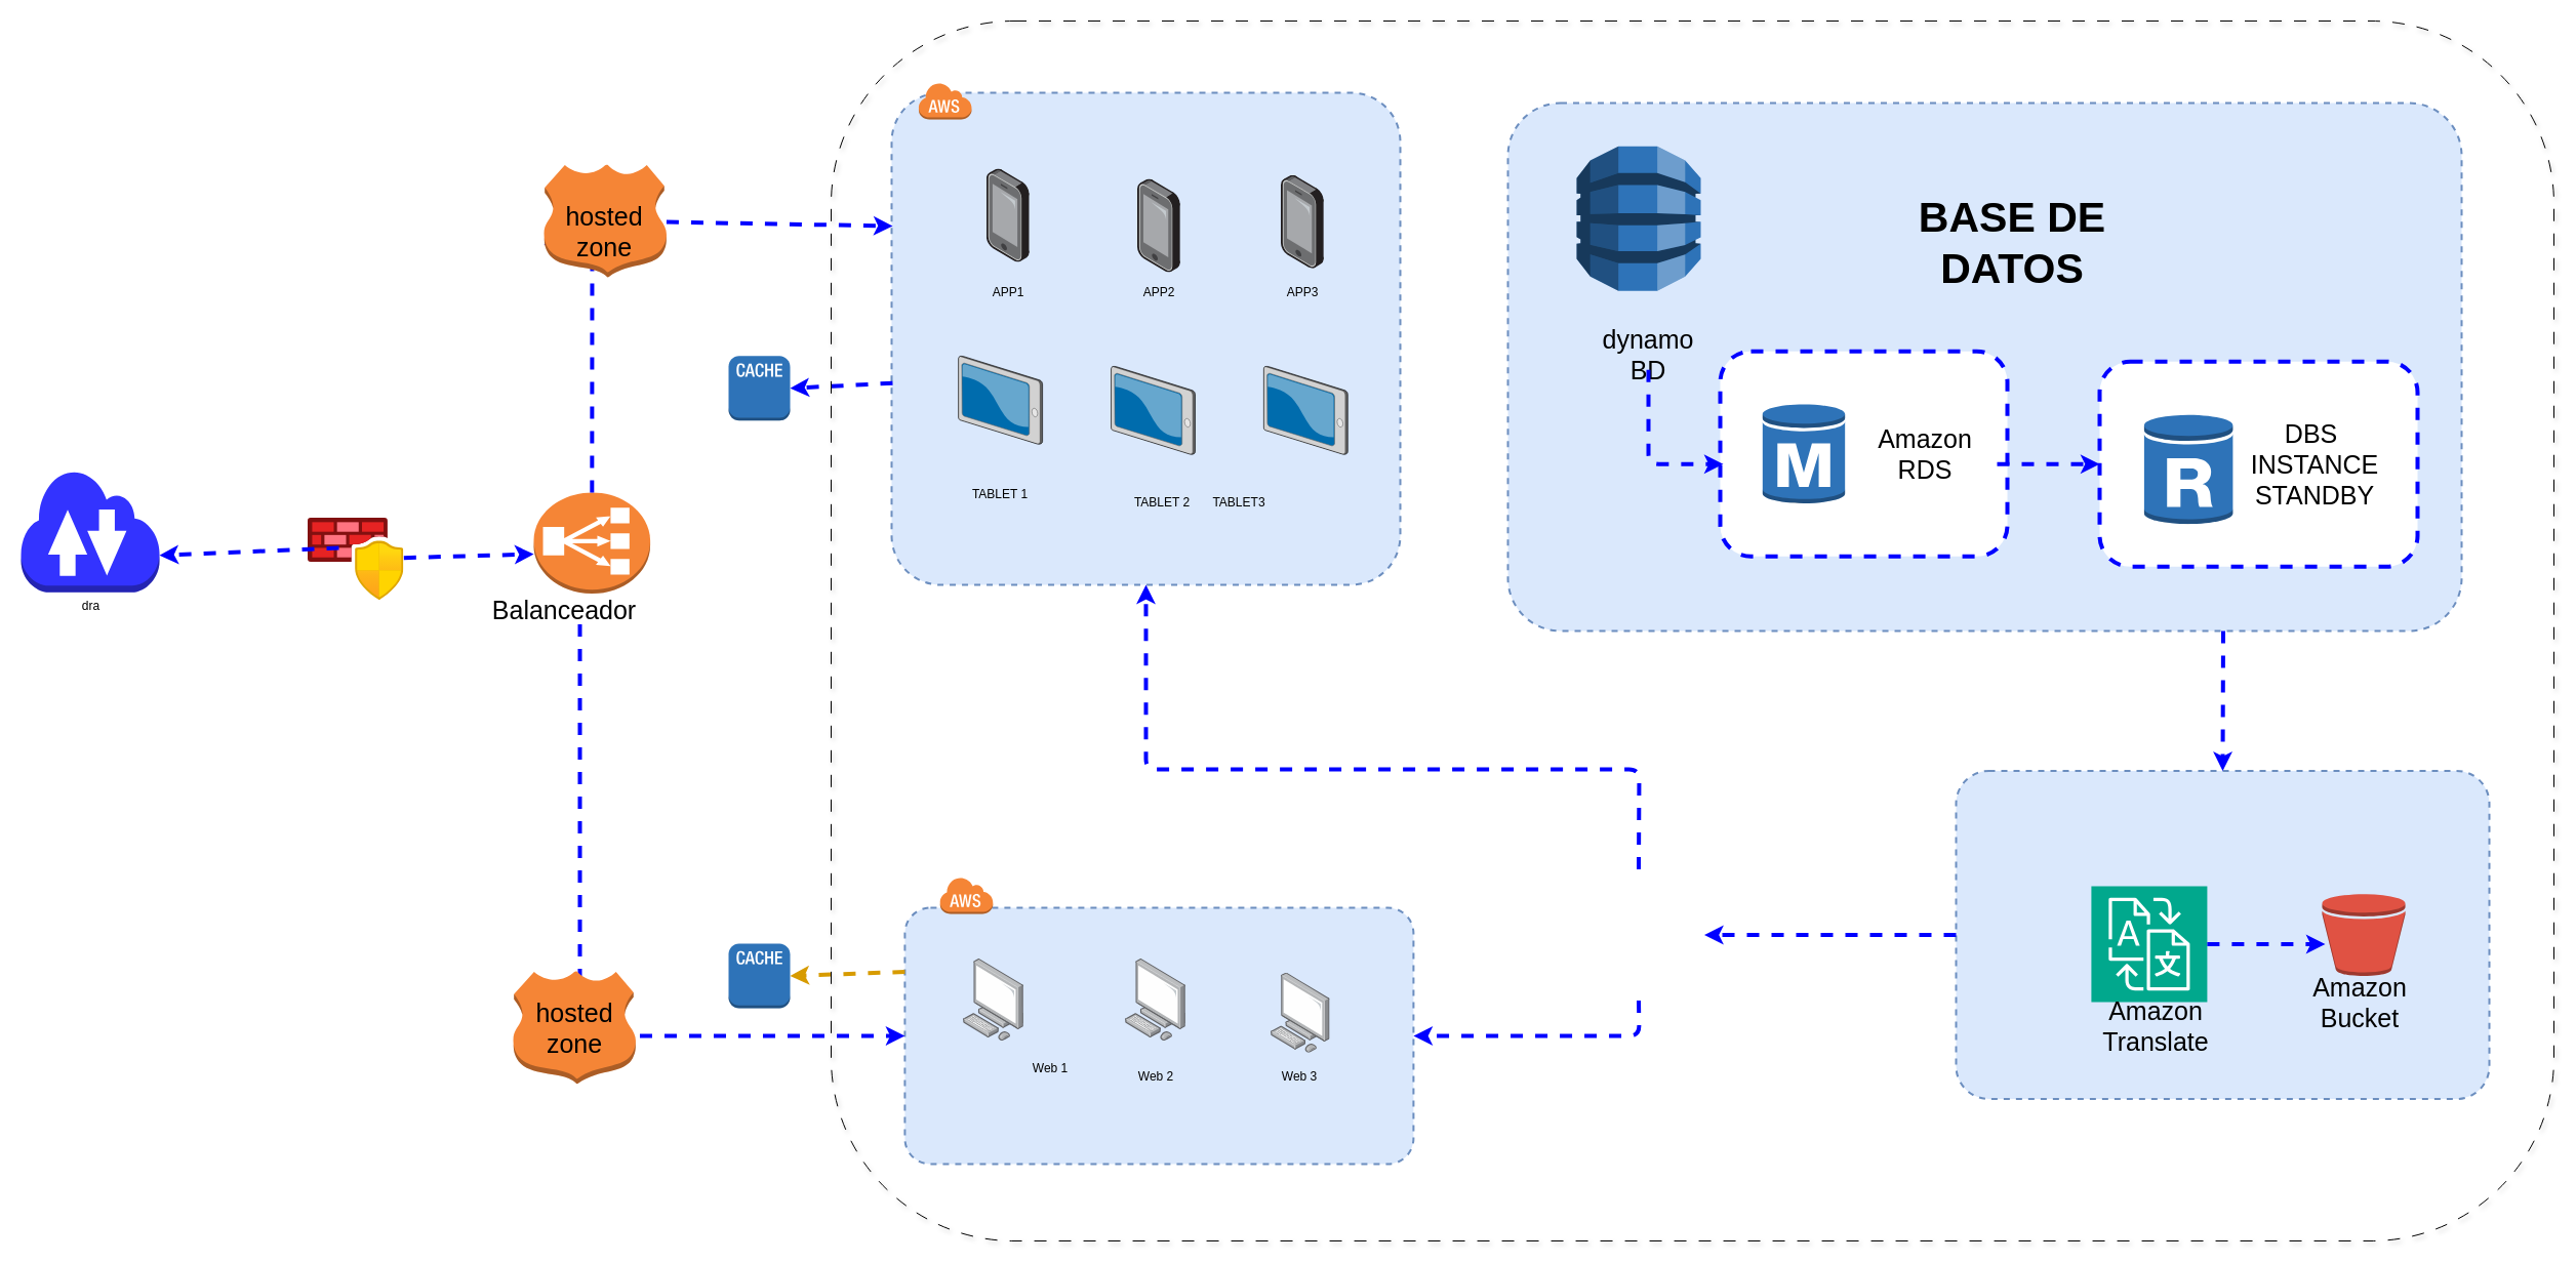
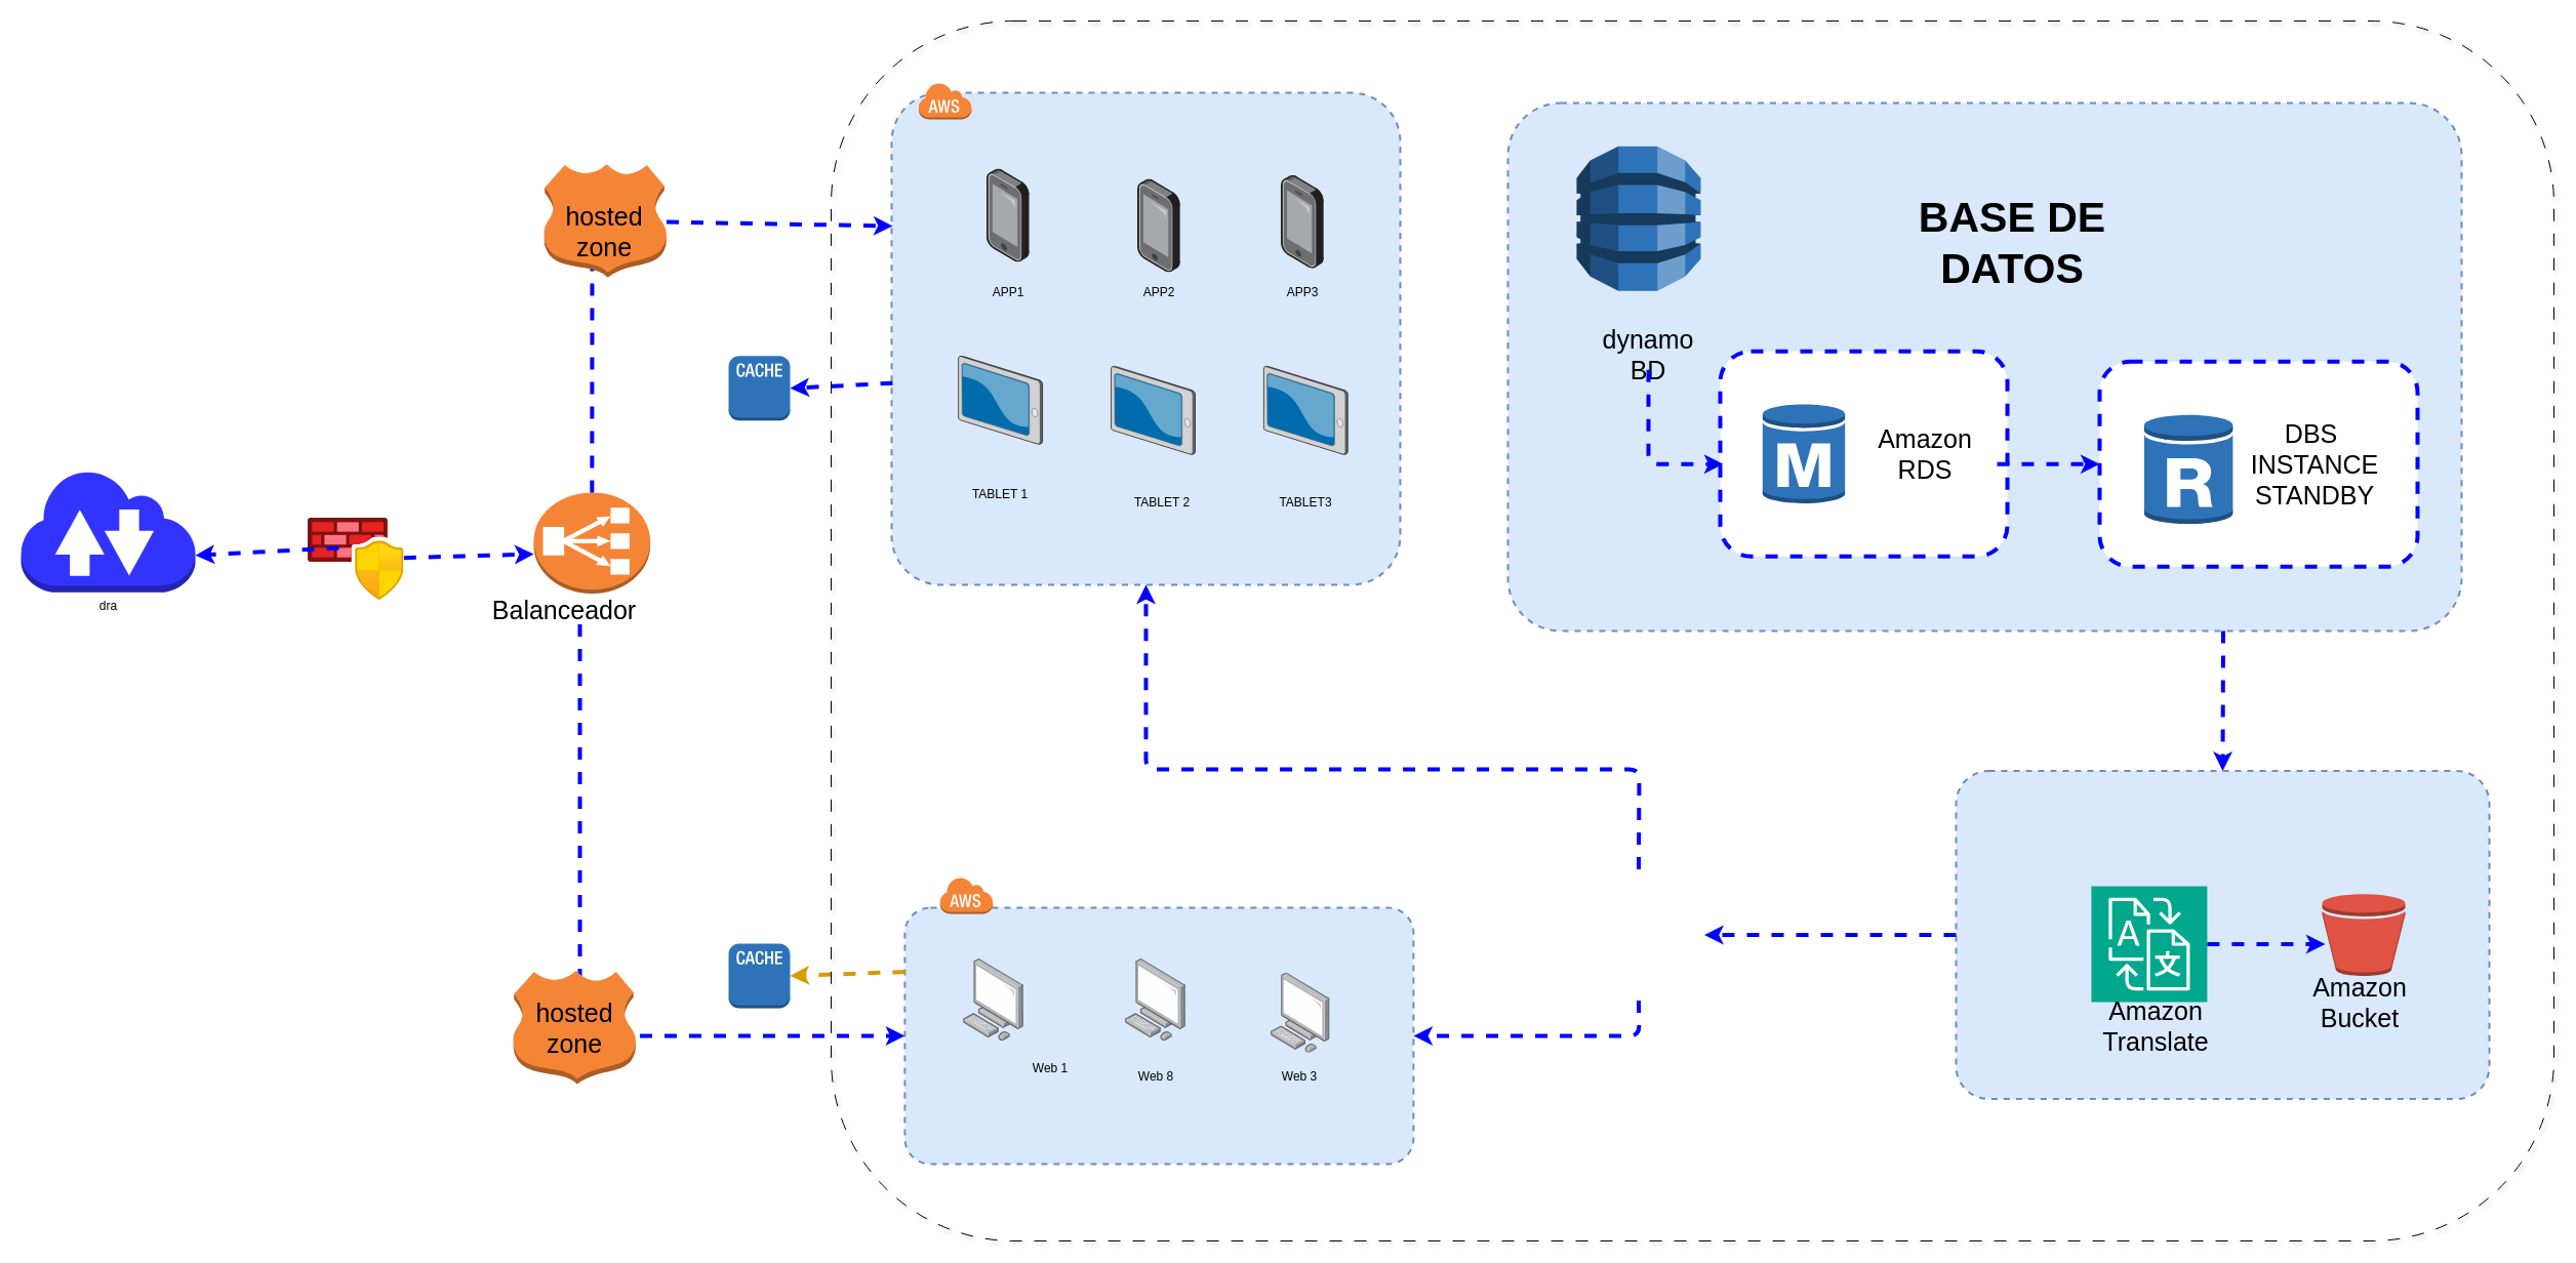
- <mxCell id="40" value="TABLET3" style="text;html=1;strokeColor=none;fillColor=none;align=center;verticalAlign=middle;whiteSpace=wrap;rounded=1;" vertex="1" parent="1"><mxGeometry x="1178" y="475" width="60" height="30" as="geometry" /></mxCell>
+ <mxCell id="40" value="TABLET3" style="text;html=1;strokeColor=none;fillColor=none;align=center;verticalAlign=middle;whiteSpace=wrap;rounded=1;" vertex="1" parent="1"><mxGeometry x="1243" y="475" width="60" height="30" as="geometry" /></mxCell>
- <mxCell id="4" value="dra" style="outlineConnect=0;dashed=0;verticalLabelPosition=bottom;verticalAlign=top;align=center;html=1;shape=mxgraph.aws3.internet_2;fillColor=#3333FF;strokeColor=#6c8ebf;rounded=1;" vertex="1" parent="1"><mxGeometry x="20" y="457.2" width="135" height="120" as="geometry" /></mxCell>
+ <mxCell id="4" value="dra" style="outlineConnect=0;dashed=0;verticalLabelPosition=bottom;verticalAlign=top;align=center;html=1;shape=mxgraph.aws3.internet_2;fillColor=#3333FF;strokeColor=#6c8ebf;rounded=1;" vertex="1" parent="1"><mxGeometry x="20" y="457.2" width="170" height="120" as="geometry" /></mxCell>
- <mxCell id="16" value="Web 2" style="text;html=1;strokeColor=none;fillColor=none;align=center;verticalAlign=middle;whiteSpace=wrap;rounded=1;" vertex="1" parent="1"><mxGeometry x="1097" y="1035" width="60" height="30" as="geometry" /></mxCell>
+ <mxCell id="16" value="Web 8" style="text;html=1;strokeColor=none;fillColor=none;align=center;verticalAlign=middle;whiteSpace=wrap;rounded=1;" vertex="1" parent="1"><mxGeometry x="1097" y="1035" width="60" height="30" as="geometry" /></mxCell>
